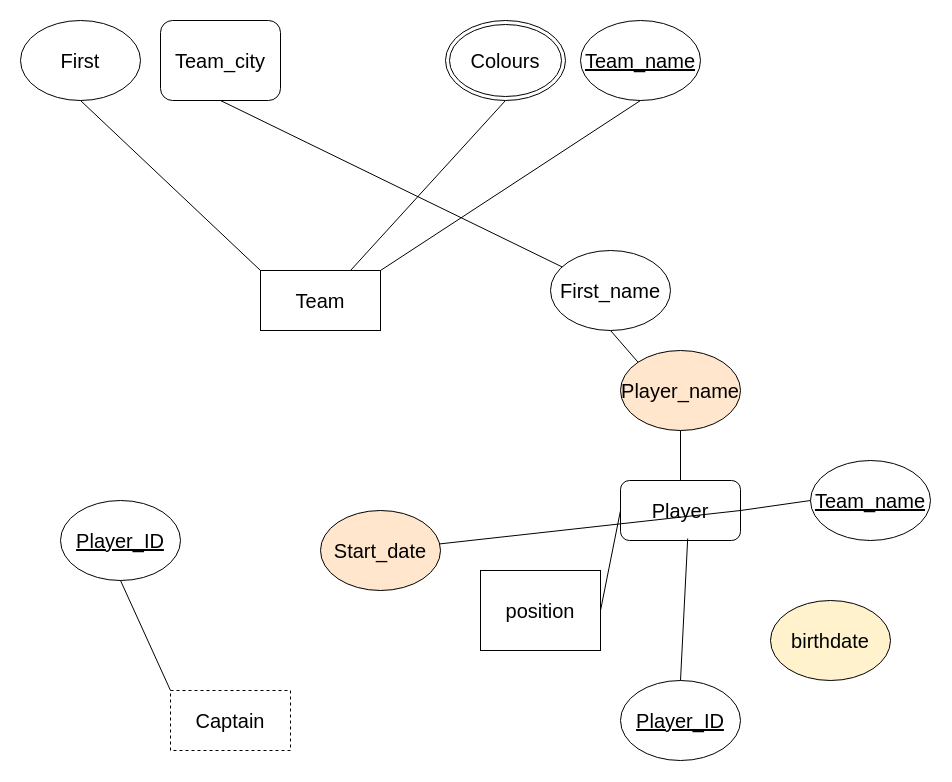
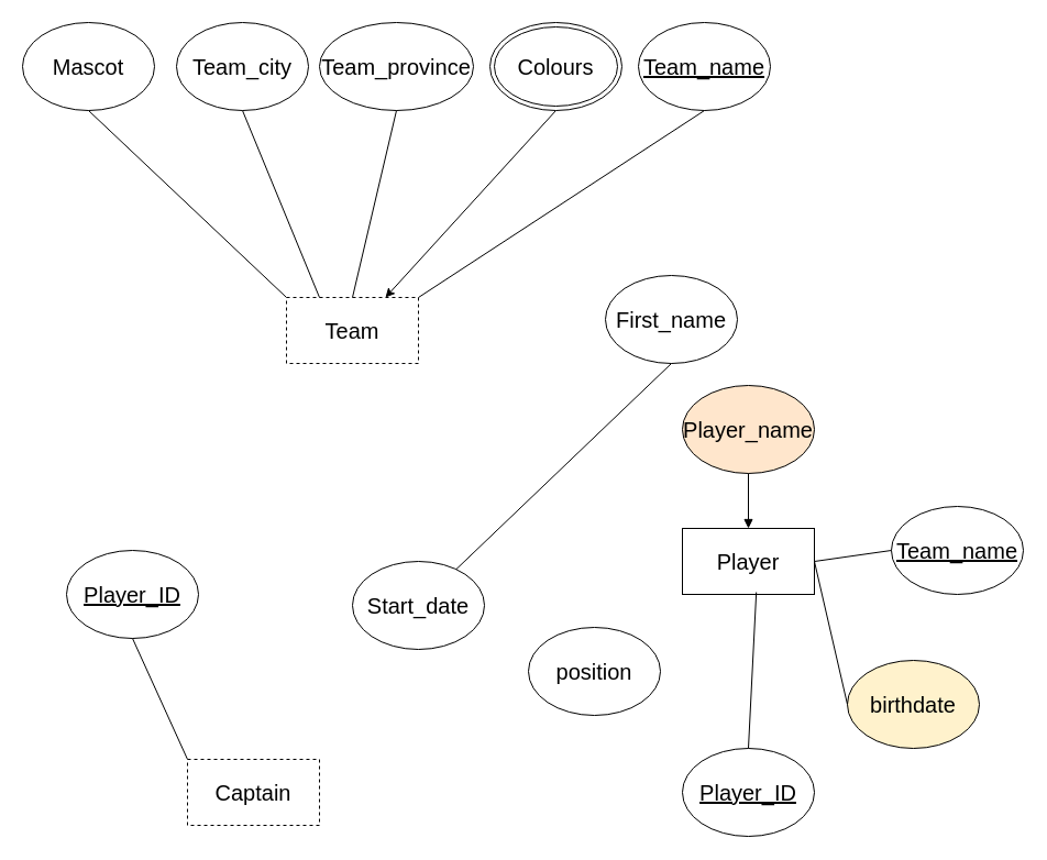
- <mxCell id="3" value="&lt;font style=&quot;font-size: 20px;&quot;&gt;First&lt;/font&gt;" style="ellipse;whiteSpace=wrap;html=1;" vertex="1" parent="1"><mxGeometry y="20" width="120" height="80" as="geometry" x="20" /></mxCell>
+ <mxCell id="3" value="&lt;font style=&quot;font-size: 20px;&quot;&gt;Mascot&lt;/font&gt;" style="ellipse;whiteSpace=wrap;html=1;" vertex="1" parent="1"><mxGeometry y="20" width="120" height="80" as="geometry" x="20" /></mxCell>
- <mxCell id="5" value="&lt;font style=&quot;font-size: 20px;&quot;&gt;Team_city&lt;/font&gt;" style="whiteSpace=wrap;html=1;rounded=1;" vertex="1" parent="1"><mxGeometry x="160" y="20" width="120" height="80" as="geometry" /></mxCell>
+ <mxCell id="5" value="&lt;font style=&quot;font-size: 20px;&quot;&gt;Team_city&lt;/font&gt;" style="ellipse;whiteSpace=wrap;html=1;" vertex="1" parent="1"><mxGeometry x="160" y="20" width="120" height="80" as="geometry" /></mxCell>
+ <mxCell id="10" value="&lt;font style=&quot;font-size: 20px;&quot;&gt;Team_province&lt;/font&gt;" style="ellipse;whiteSpace=wrap;html=1;" vertex="1" parent="1"><mxGeometry x="290" y="20" width="140" height="80" as="geometry" /></mxCell>
- <mxCell id="7" value="" style="endArrow=none;html=1;rounded=0;exitX=0.5;exitY=1;exitDx=0;exitDy=0;" edge="1" parent="1" source="5" target="17"><mxGeometry width="50" height="50" relative="1" as="geometry"><mxPoint x="420" y="240" as="sourcePoint" /><mxPoint x="470" y="190" as="targetPoint" /></mxGeometry></mxCell>
+ <mxCell id="7" value="" style="endArrow=none;html=1;rounded=0;entryX=0.25;entryY=0;entryDx=0;entryDy=0;exitX=0.5;exitY=1;exitDx=0;exitDy=0;" edge="1" parent="1" source="5" target="2"><mxGeometry width="50" height="50" relative="1" as="geometry"><mxPoint x="420" y="240" as="sourcePoint" /><mxPoint x="470" y="190" as="targetPoint" /></mxGeometry></mxCell>
+ <mxCell id="11" value="" style="endArrow=none;html=1;rounded=0;entryX=0.5;entryY=1;entryDx=0;entryDy=0;exitX=0.5;exitY=0;exitDx=0;exitDy=0;" edge="1" parent="1" source="2" target="10"><mxGeometry width="50" height="50" relative="1" as="geometry"><mxPoint x="420" y="240" as="sourcePoint" /><mxPoint x="470" y="190" as="targetPoint" /></mxGeometry></mxCell>
- <mxCell id="9" value="" style="endArrow=none;html=1;rounded=0;entryX=0.75;entryY=0;entryDx=0;entryDy=0;exitX=0.5;exitY=1;exitDx=0;exitDy=0;" edge="1" parent="1" source="12" target="2"><mxGeometry width="50" height="50" relative="1" as="geometry"><mxPoint x="490" y="130" as="sourcePoint" /><mxPoint x="470" y="190" as="targetPoint" /></mxGeometry></mxCell>
+ <mxCell id="9" value="" style="endArrow=classic;html=1;rounded=0;entryX=0.75;entryY=0;entryDx=0;entryDy=0;exitX=0.5;exitY=1;exitDx=0;exitDy=0;" edge="1" parent="1" source="12" target="2"><mxGeometry width="50" height="50" relative="1" as="geometry"><mxPoint x="490" y="130" as="sourcePoint" /><mxPoint x="470" y="190" as="targetPoint" /></mxGeometry></mxCell>
- <mxCell id="2" value="&lt;font style=&quot;font-size: 20px;&quot;&gt;Team&lt;/font&gt;" style="rounded=0;whiteSpace=wrap;html=1;" vertex="1" parent="1"><mxGeometry x="260" y="270" width="120" height="60" as="geometry" /></mxCell>
+ <mxCell id="2" value="&lt;font style=&quot;font-size: 20px;&quot;&gt;Team&lt;/font&gt;" style="rounded=0;whiteSpace=wrap;html=1;dashed=1;" vertex="1" parent="1"><mxGeometry x="260" y="270" width="120" height="60" as="geometry" /></mxCell>
- <mxCell id="18" value="" style="endArrow=none;html=1;rounded=0;entryX=0;entryY=0;entryDx=0;entryDy=0;exitX=0.5;exitY=1;exitDx=0;exitDy=0;" edge="1" parent="1" source="17" target="16"><mxGeometry width="50" height="50" relative="1" as="geometry"><mxPoint x="370" y="390" as="sourcePoint" /><mxPoint x="420" y="340" as="targetPoint" /></mxGeometry></mxCell>
+ <mxCell id="18" value="" style="endArrow=none;html=1;rounded=0;exitX=0.5;exitY=1;exitDx=0;exitDy=0;" edge="1" parent="1" source="17" target="28"><mxGeometry width="50" height="50" relative="1" as="geometry"><mxPoint x="370" y="390" as="sourcePoint" /><mxPoint x="420" y="340" as="targetPoint" /></mxGeometry></mxCell>
- <mxCell id="21" value="" style="endArrow=none;html=1;rounded=0;exitX=0.5;exitY=1;exitDx=0;exitDy=0;entryX=0.5;entryY=0;entryDx=0;entryDy=0;" edge="1" parent="1" source="16" target="13"><mxGeometry width="50" height="50" relative="1" as="geometry"><mxPoint x="720" y="570" as="sourcePoint" /><mxPoint x="770" y="520" as="targetPoint" /></mxGeometry></mxCell>
+ <mxCell id="21" value="" style="endArrow=block;html=1;rounded=0;exitX=0.5;exitY=1;exitDx=0;exitDy=0;entryX=0.5;entryY=0;entryDx=0;entryDy=0;" edge="1" parent="1" source="16" target="13"><mxGeometry width="50" height="50" relative="1" as="geometry"><mxPoint x="720" y="570" as="sourcePoint" /><mxPoint x="770" y="520" as="targetPoint" /></mxGeometry></mxCell>
- <mxCell id="13" value="&lt;font style=&quot;font-size: 20px;&quot;&gt;Player&lt;/font&gt;" style="whiteSpace=wrap;html=1;rounded=1;" vertex="1" parent="1"><mxGeometry x="620" y="480" width="120" height="60" as="geometry" /></mxCell>
+ <mxCell id="13" value="&lt;font style=&quot;font-size: 20px;&quot;&gt;Player&lt;/font&gt;" style="rounded=0;whiteSpace=wrap;html=1;" vertex="1" parent="1"><mxGeometry x="620" y="480" width="120" height="60" as="geometry" /></mxCell>
- <mxCell id="23" value="" style="endArrow=none;html=1;rounded=0;exitX=1;exitY=0.5;exitDx=0;exitDy=0;" edge="1" parent="1" source="13" target="28"><mxGeometry width="50" height="50" relative="1" as="geometry"><mxPoint x="720" y="570" as="sourcePoint" /><mxPoint x="770" y="520" as="targetPoint" /></mxGeometry></mxCell>
+ <mxCell id="23" value="" style="endArrow=none;html=1;rounded=0;entryX=0;entryY=0.5;entryDx=0;entryDy=0;exitX=1;exitY=0.5;exitDx=0;exitDy=0;" edge="1" parent="1" source="13" target="20"><mxGeometry width="50" height="50" relative="1" as="geometry"><mxPoint x="720" y="570" as="sourcePoint" /><mxPoint x="770" y="520" as="targetPoint" /></mxGeometry></mxCell>
- <mxCell id="28" value="&lt;font style=&quot;font-size: 20px;&quot;&gt;Start_date&lt;/font&gt;" style="ellipse;whiteSpace=wrap;html=1;fillColor=#ffe6cc;" vertex="1" parent="1"><mxGeometry x="320" y="510" width="120" height="80" as="geometry" /></mxCell>
+ <mxCell id="28" value="&lt;font style=&quot;font-size: 20px;&quot;&gt;Start_date&lt;/font&gt;" style="ellipse;whiteSpace=wrap;html=1;" vertex="1" parent="1"><mxGeometry x="320" y="510" width="120" height="80" as="geometry" /></mxCell>
- <mxCell id="25" value="" style="endArrow=none;html=1;rounded=0;exitX=1;exitY=0.5;exitDx=0;exitDy=0;entryX=0;entryY=0.5;entryDx=0;entryDy=0;" edge="1" parent="1" source="19" target="13"><mxGeometry width="50" height="50" relative="1" as="geometry"><mxPoint x="720" y="570" as="sourcePoint" /><mxPoint x="770" y="520" as="targetPoint" /></mxGeometry></mxCell>
- <mxCell id="19" value="&lt;font style=&quot;font-size: 20px;&quot;&gt;position&lt;/font&gt;" style="whiteSpace=wrap;html=1;rounded=0;" vertex="1" parent="1"><mxGeometry x="480" y="570" width="120" height="80" as="geometry" /></mxCell>
+ <mxCell id="19" value="&lt;font style=&quot;font-size: 20px;&quot;&gt;position&lt;/font&gt;" style="ellipse;whiteSpace=wrap;html=1;" vertex="1" parent="1"><mxGeometry x="480" y="570" width="120" height="80" as="geometry" /></mxCell>
